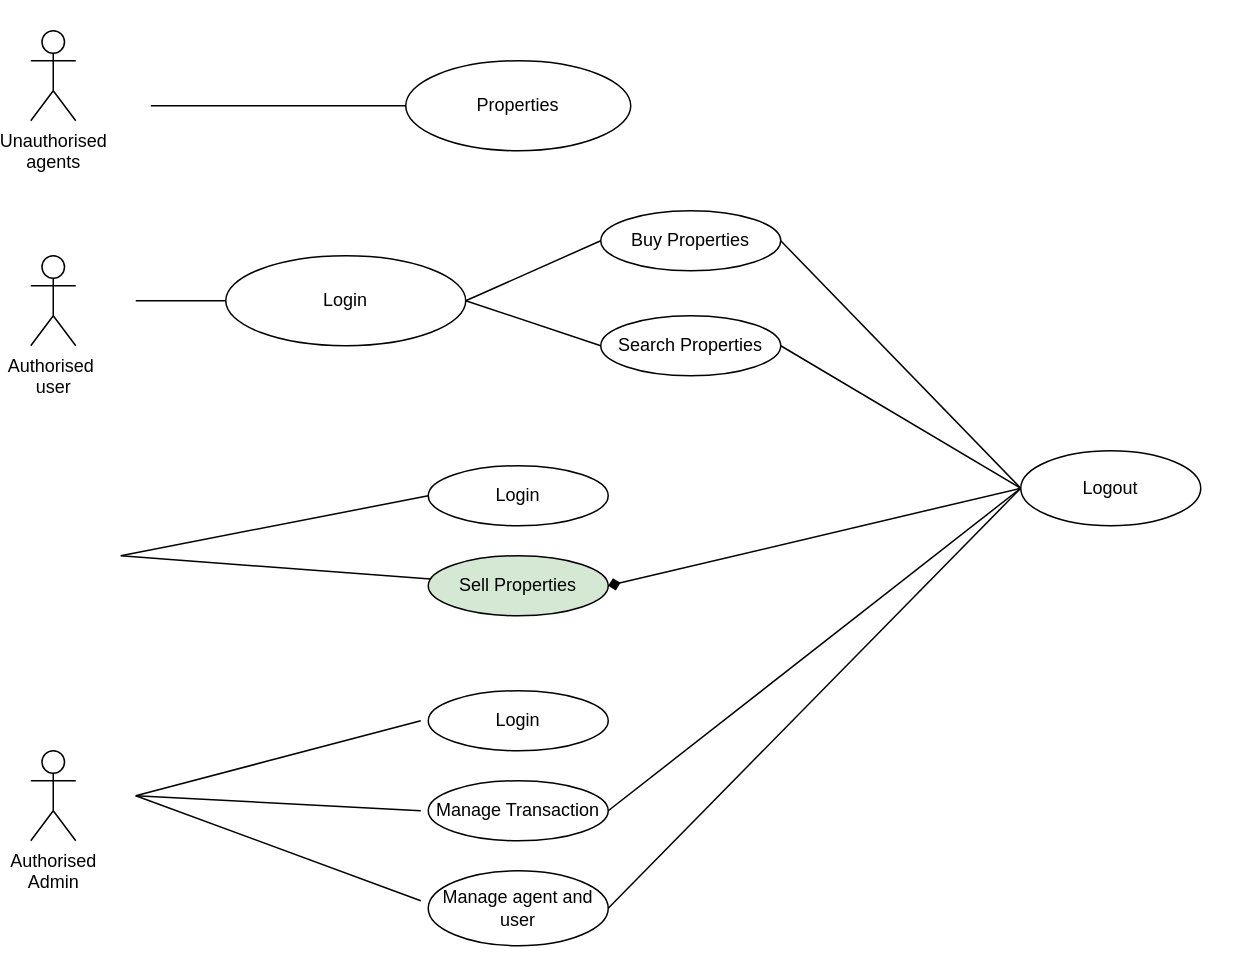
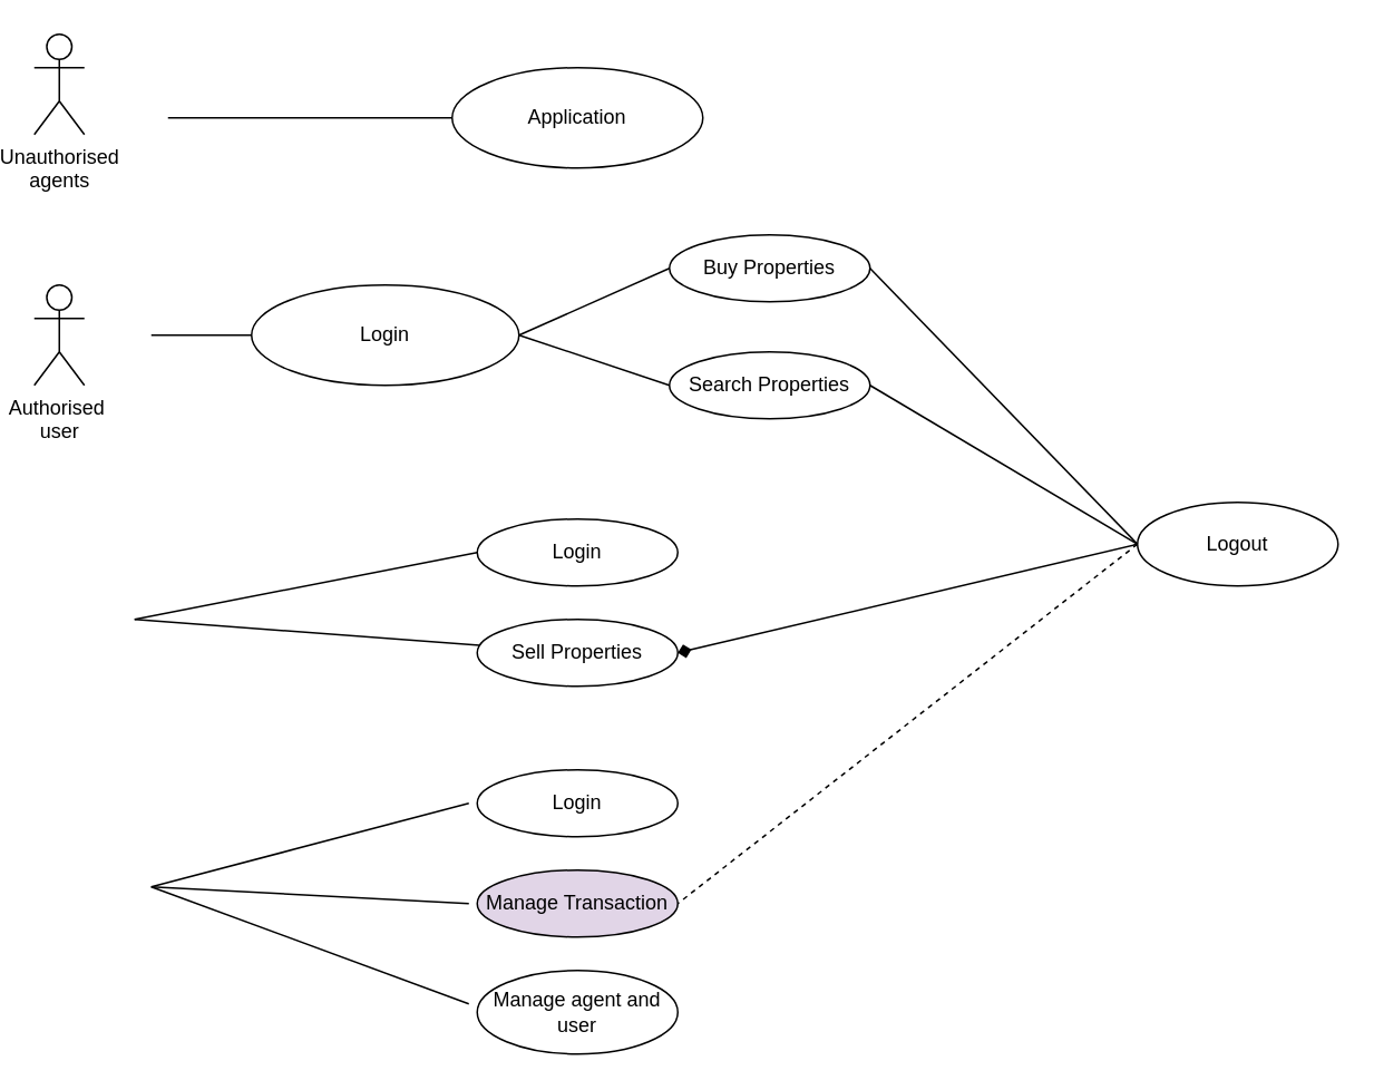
- <mxCell id="5" value="Properties" style="ellipse;whiteSpace=wrap;html=1;" vertex="1" parent="1"><mxGeometry x="270" y="40" width="150" height="60" as="geometry" /></mxCell>
+ <mxCell id="5" value="Application" style="ellipse;whiteSpace=wrap;html=1;" vertex="1" parent="1"><mxGeometry x="270" y="40" width="150" height="60" as="geometry" /></mxCell>
- <mxCell id="10" value="Sell Properties" style="ellipse;whiteSpace=wrap;html=1;fillColor=#d5e8d4;" vertex="1" parent="1"><mxGeometry x="285" y="370" width="120" height="40" as="geometry" /></mxCell>
+ <mxCell id="10" value="Sell Properties" style="ellipse;whiteSpace=wrap;html=1;" vertex="1" parent="1"><mxGeometry x="285" y="370" width="120" height="40" as="geometry" /></mxCell>
- <mxCell id="27" value="" style="endArrow=none;html=1;rounded=0;entryX=1;entryY=0.5;entryDx=0;entryDy=0;exitX=0;exitY=0.5;exitDx=0;exitDy=0;" edge="1" parent="1" source="13" target="11"><mxGeometry width="50" height="50" relative="1" as="geometry"><mxPoint x="540" y="440" as="sourcePoint" /><mxPoint x="415" y="400" as="targetPoint" /></mxGeometry></mxCell>
+ <mxCell id="27" value="" style="endArrow=none;html=1;rounded=0;entryX=1;entryY=0.5;entryDx=0;entryDy=0;exitX=0;exitY=0.5;exitDx=0;exitDy=0;dashed=1;" edge="1" parent="1" source="13" target="11"><mxGeometry width="50" height="50" relative="1" as="geometry"><mxPoint x="540" y="440" as="sourcePoint" /><mxPoint x="415" y="400" as="targetPoint" /></mxGeometry></mxCell>
- <mxCell id="28" value="" style="endArrow=none;html=1;rounded=0;exitX=0;exitY=0.5;exitDx=0;exitDy=0;entryX=1;entryY=0.5;entryDx=0;entryDy=0;" edge="1" parent="1" source="13" target="12"><mxGeometry width="50" height="50" relative="1" as="geometry"><mxPoint x="650" y="350" as="sourcePoint" /><mxPoint x="410" y="600" as="targetPoint" /></mxGeometry></mxCell>
- <mxCell id="4" value="Authorised&lt;br&gt;Admin" style="shape=umlActor;verticalLabelPosition=bottom;verticalAlign=top;html=1;outlineConnect=0;" vertex="1" parent="1"><mxGeometry x="20" y="500" width="30" height="60" as="geometry" /></mxCell>
- <mxCell id="11" value="Manage Transaction" style="ellipse;whiteSpace=wrap;html=1;" vertex="1" parent="1"><mxGeometry x="285" y="520" width="120" height="40" as="geometry" /></mxCell>
+ <mxCell id="11" value="Manage Transaction" style="ellipse;whiteSpace=wrap;html=1;fillColor=#e1d5e7;" vertex="1" parent="1"><mxGeometry x="285" y="520" width="120" height="40" as="geometry" /></mxCell>
